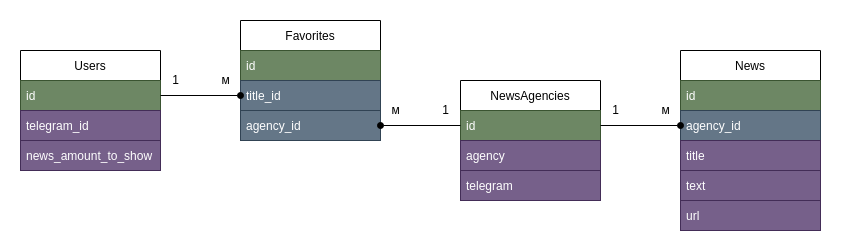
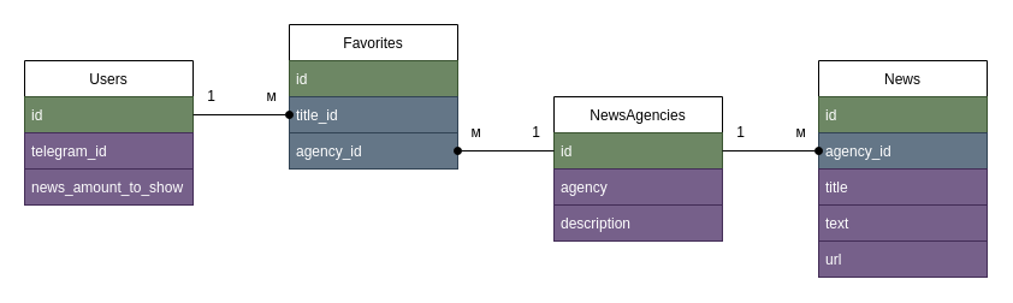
- <mxCell id="9" value="telegram" style="text;strokeColor=#432D57;fillColor=#76608a;align=left;verticalAlign=middle;spacingLeft=4;spacingRight=4;overflow=hidden;points=[[0,0.5],[1,0.5]];portConstraint=eastwest;rotatable=0;fontColor=#ffffff;" parent="6" vertex="1"><mxGeometry y="90" width="140" height="30" as="geometry" /></mxCell>
+ <mxCell id="9" value="description" style="text;strokeColor=#432D57;fillColor=#76608a;align=left;verticalAlign=middle;spacingLeft=4;spacingRight=4;overflow=hidden;points=[[0,0.5],[1,0.5]];portConstraint=eastwest;rotatable=0;fontColor=#ffffff;" parent="6" vertex="1"><mxGeometry y="90" width="140" height="30" as="geometry" /></mxCell>
